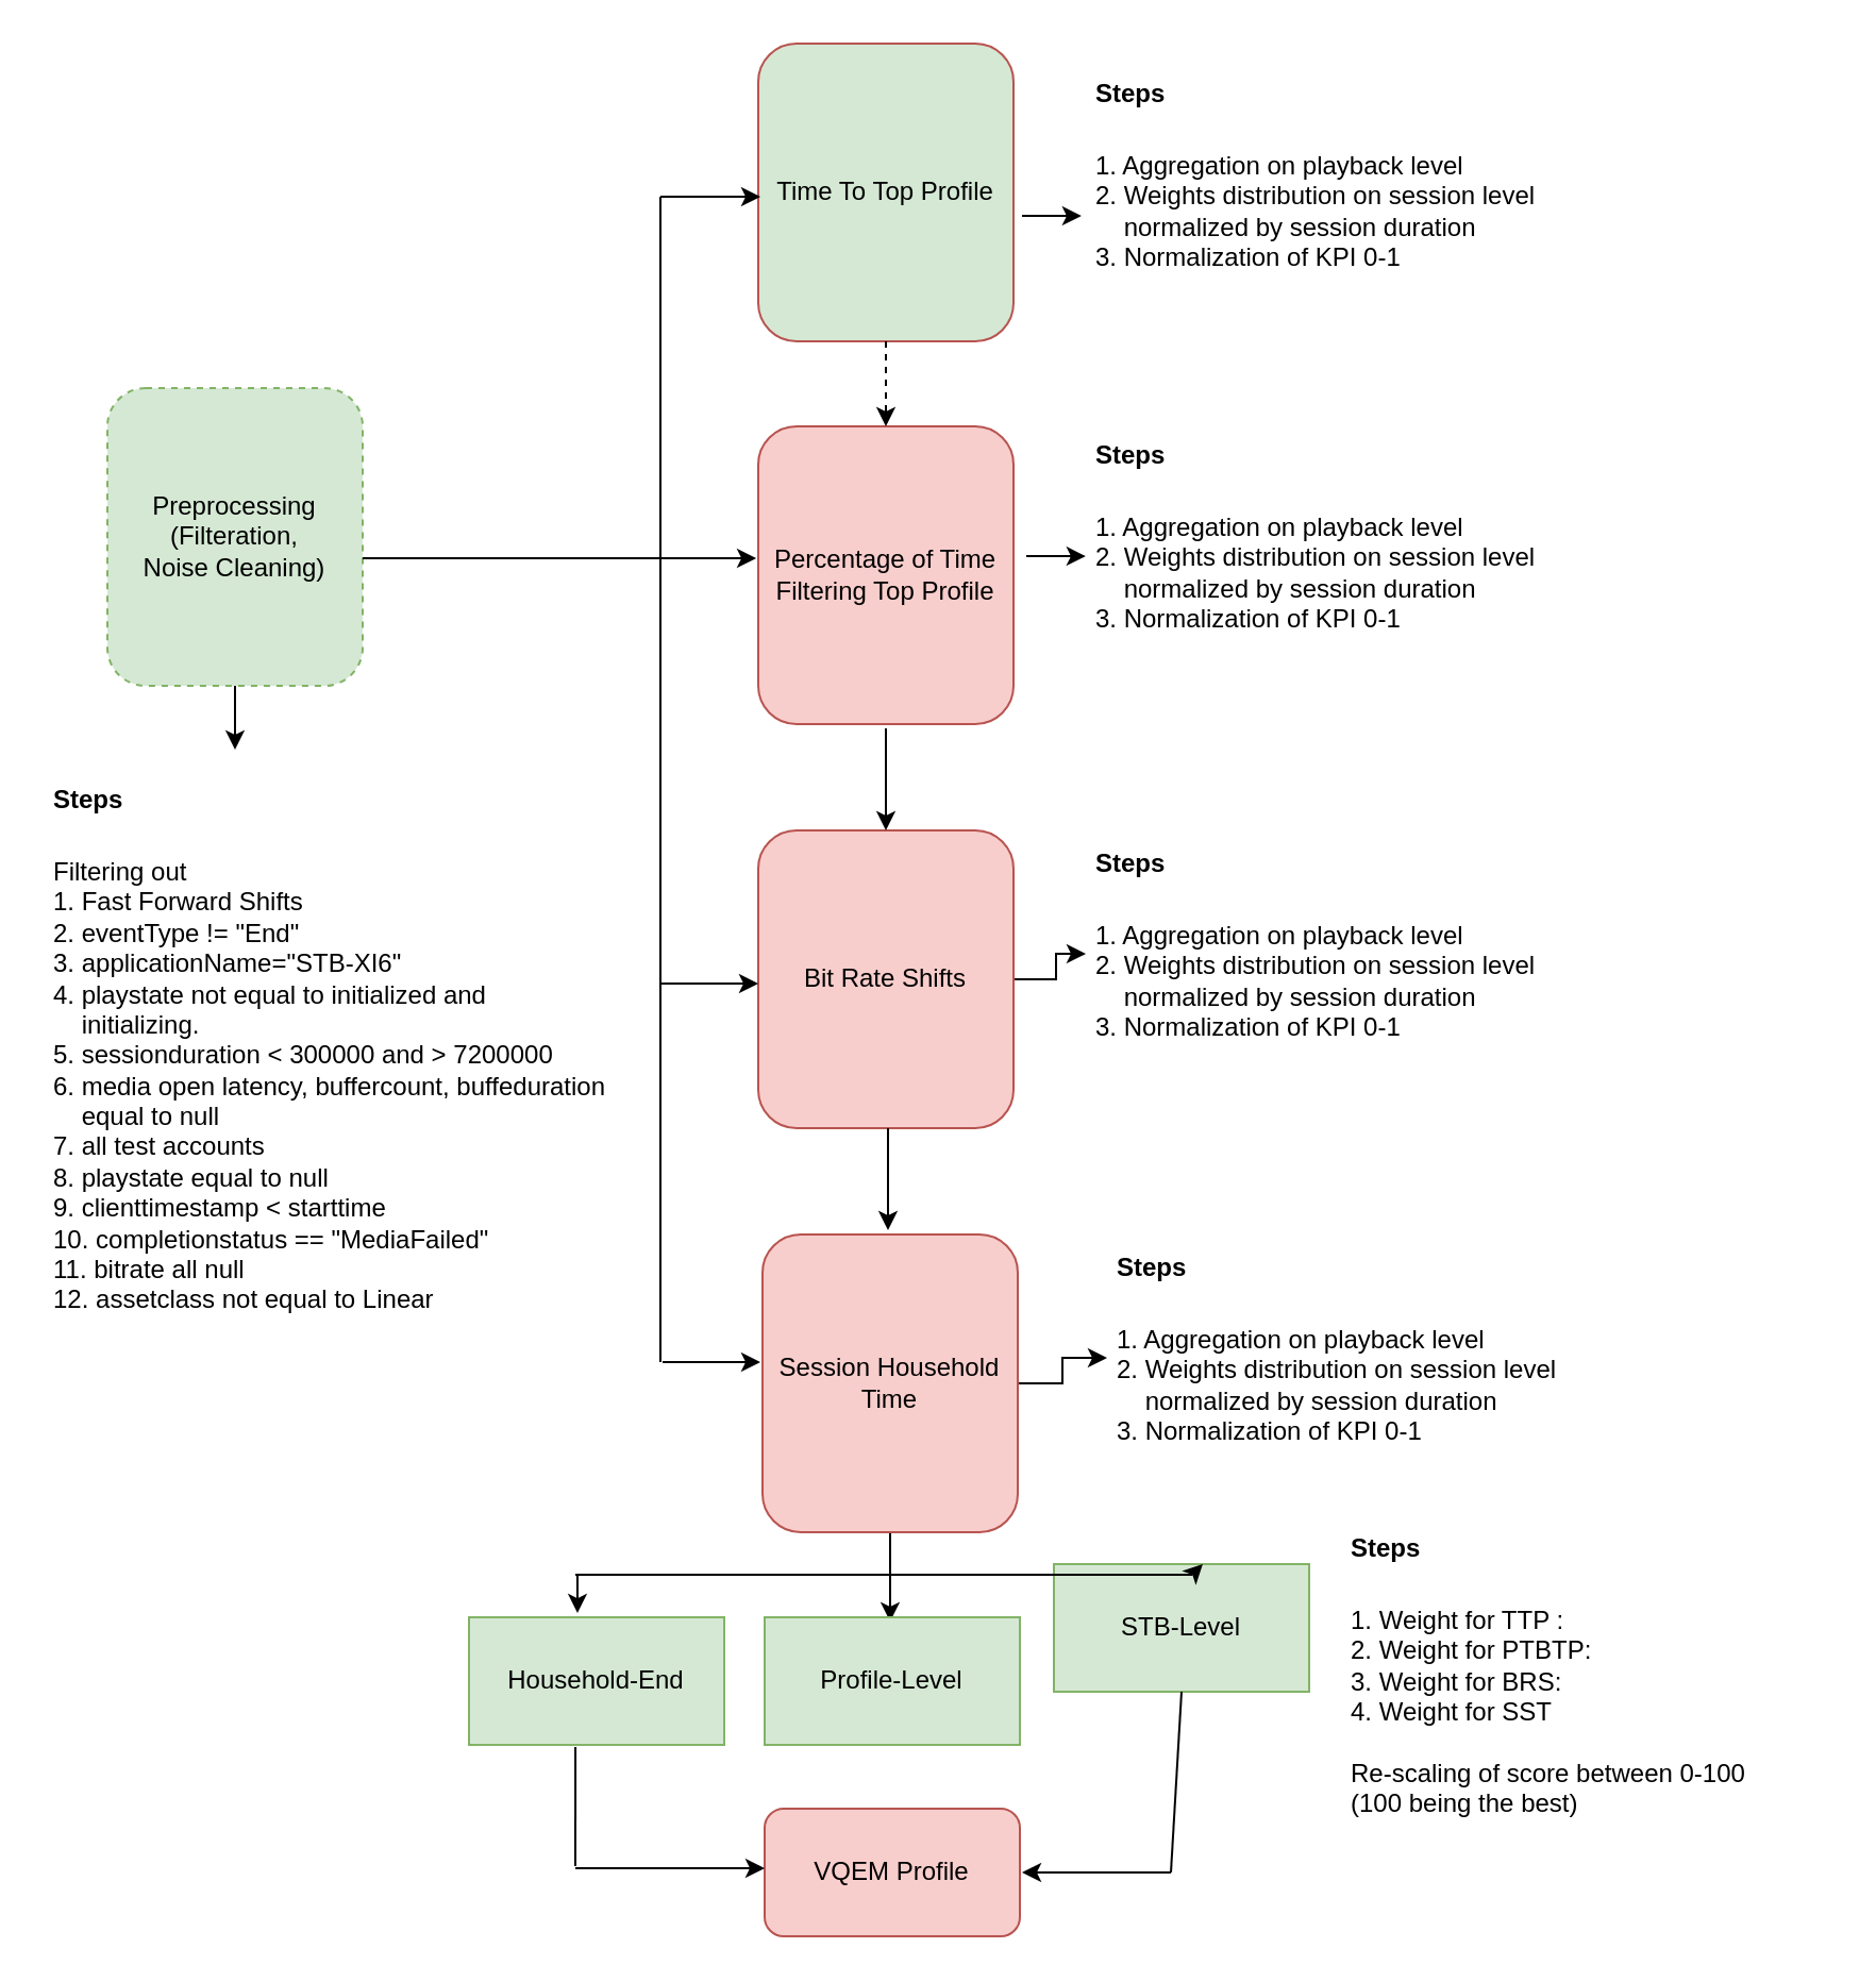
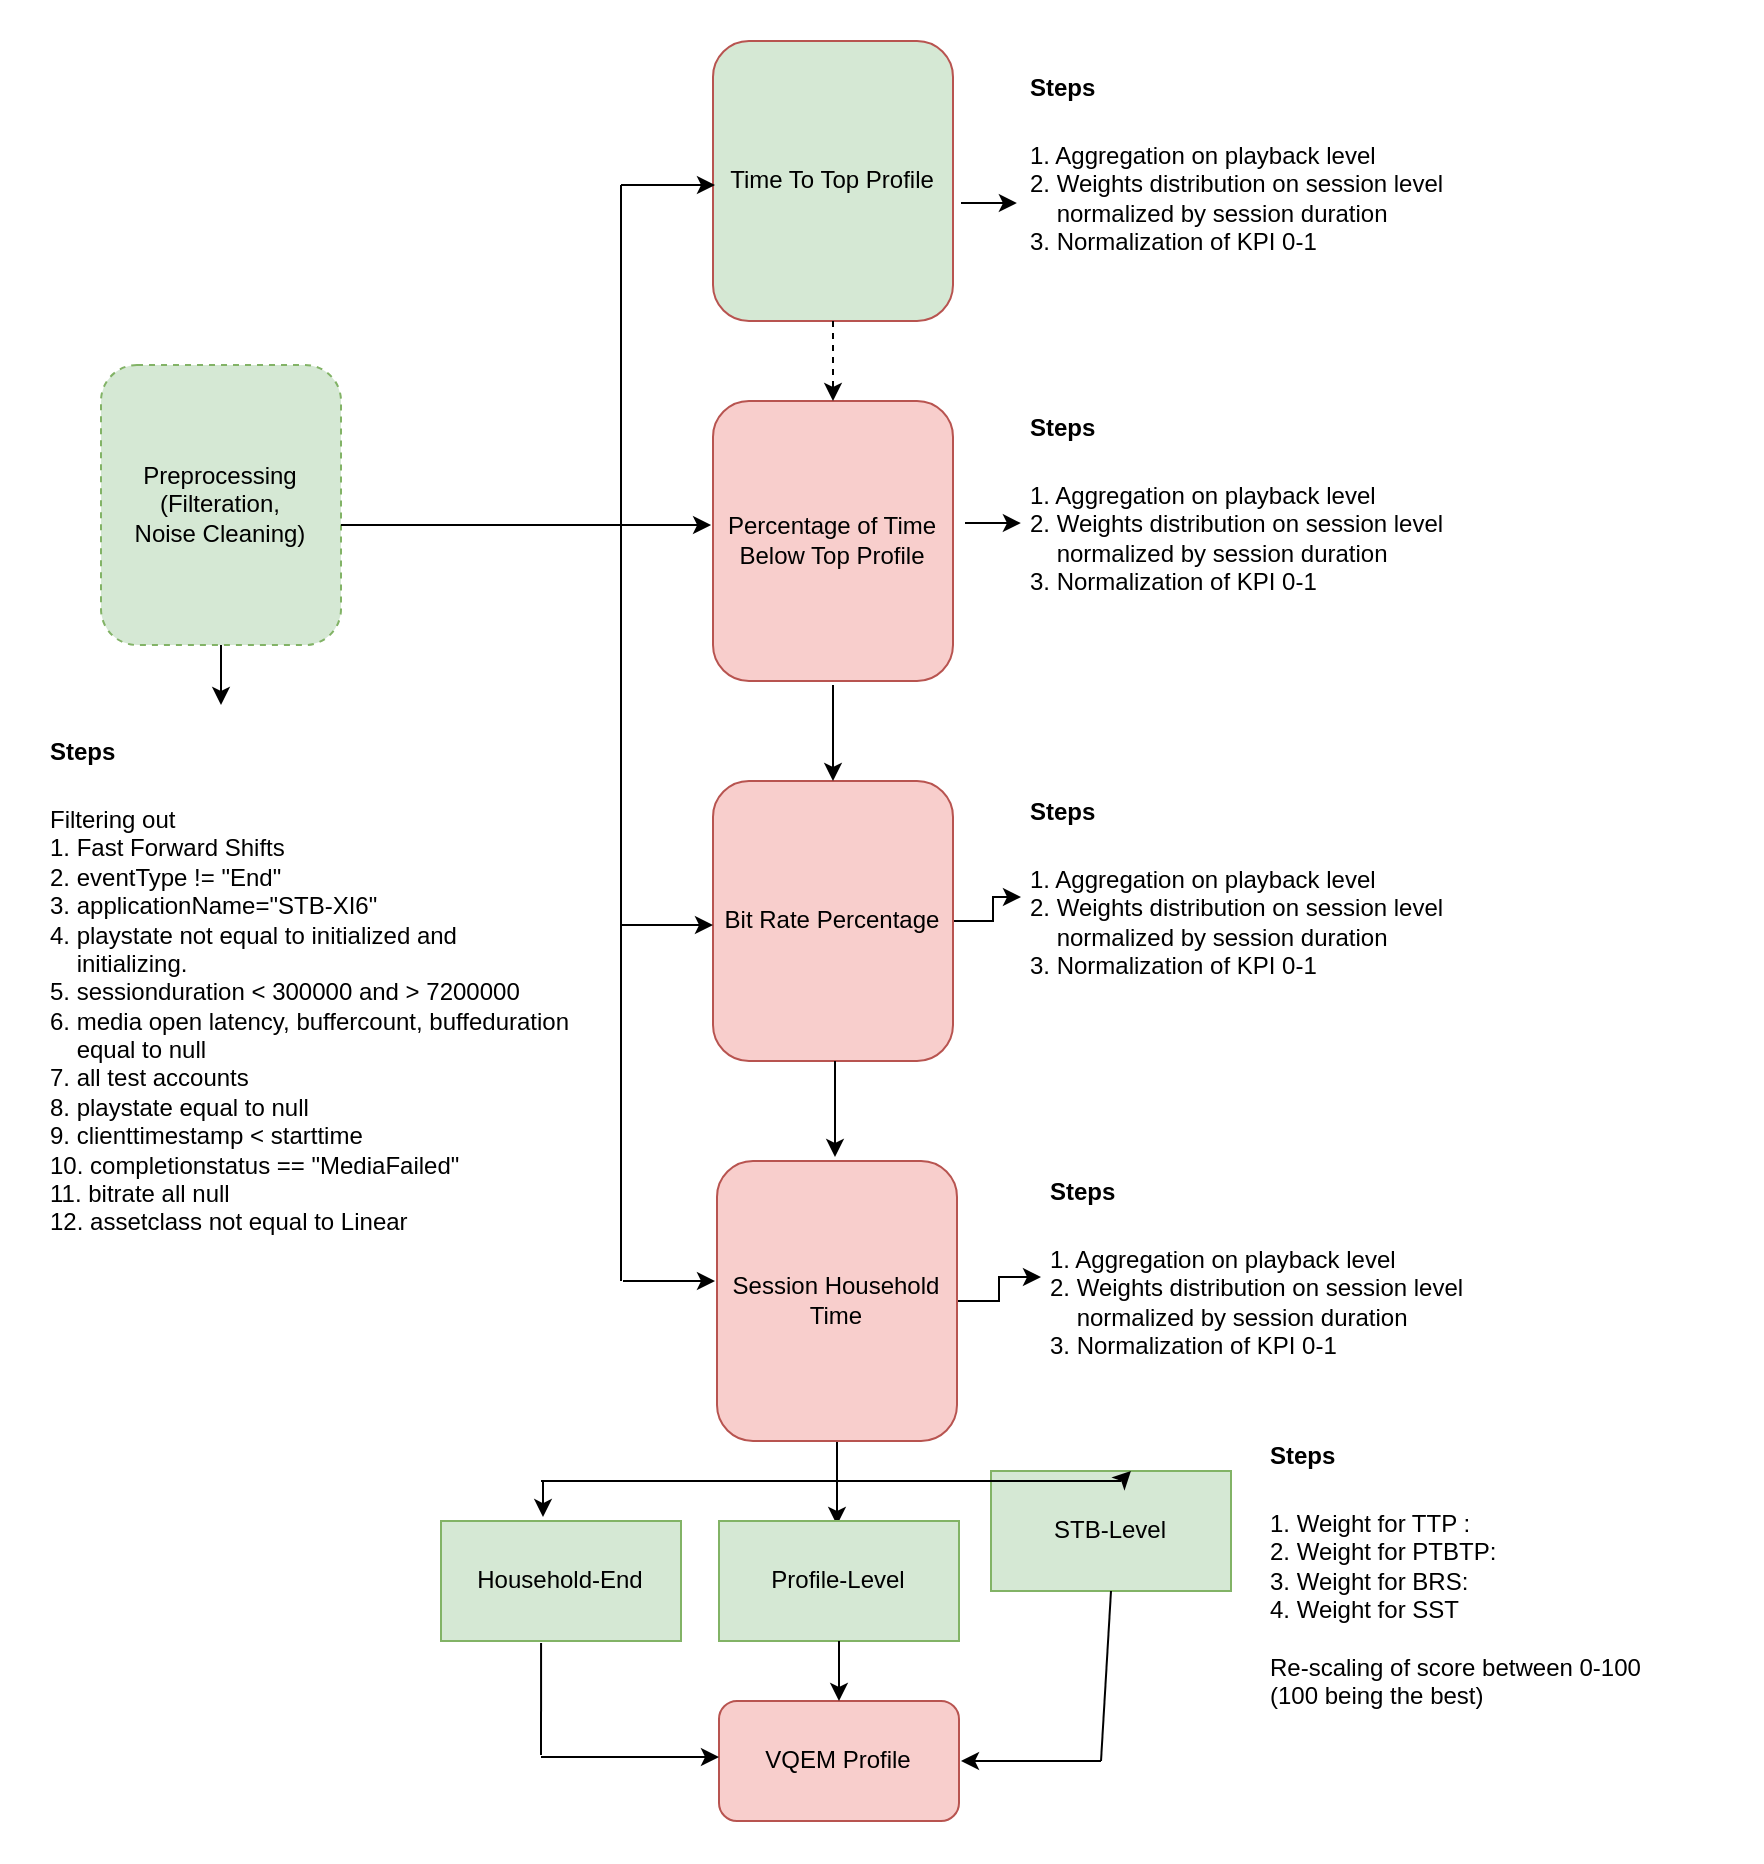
- <mxCell id="4" value="Percentage of Time Filtering Top Profile" style="rounded=1;whiteSpace=wrap;html=1;fillColor=#f8cecc;strokeColor=#b85450;" parent="1" vertex="1"><mxGeometry x="356" y="200" width="120" height="140" as="geometry" /></mxCell>
+ <mxCell id="4" value="Percentage of Time Below Top Profile" style="rounded=1;whiteSpace=wrap;html=1;fillColor=#f8cecc;strokeColor=#b85450;" parent="1" vertex="1"><mxGeometry x="356" y="200" width="120" height="140" as="geometry" /></mxCell>
- <mxCell id="6" value="Bit Rate Shifts" style="rounded=1;whiteSpace=wrap;html=1;fillColor=#f8cecc;strokeColor=#b85450;" parent="1" vertex="1"><mxGeometry x="356" y="390" width="120" height="140" as="geometry" /></mxCell>
+ <mxCell id="6" value="Bit Rate Percentage" style="rounded=1;whiteSpace=wrap;html=1;fillColor=#f8cecc;strokeColor=#b85450;" parent="1" vertex="1"><mxGeometry x="356" y="390" width="120" height="140" as="geometry" /></mxCell>
+ <mxCell id="35" value="" style="endArrow=classic;html=1;entryX=0.5;entryY=0;entryDx=0;entryDy=0;exitX=0.5;exitY=1;exitDx=0;exitDy=0;" edge="1" parent="1" source="29" target="34"><mxGeometry width="50" height="50" relative="1" as="geometry"><mxPoint x="390" y="790" as="sourcePoint" /><mxPoint x="440" y="740" as="targetPoint" /></mxGeometry></mxCell>
